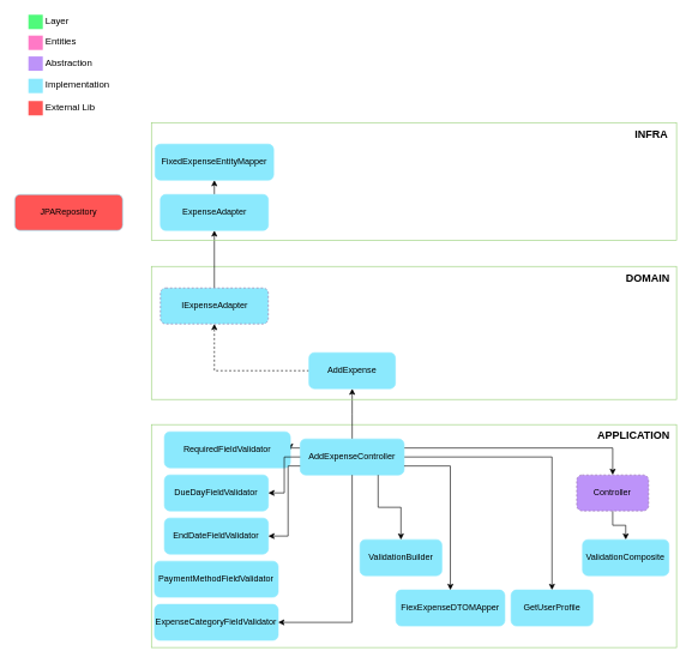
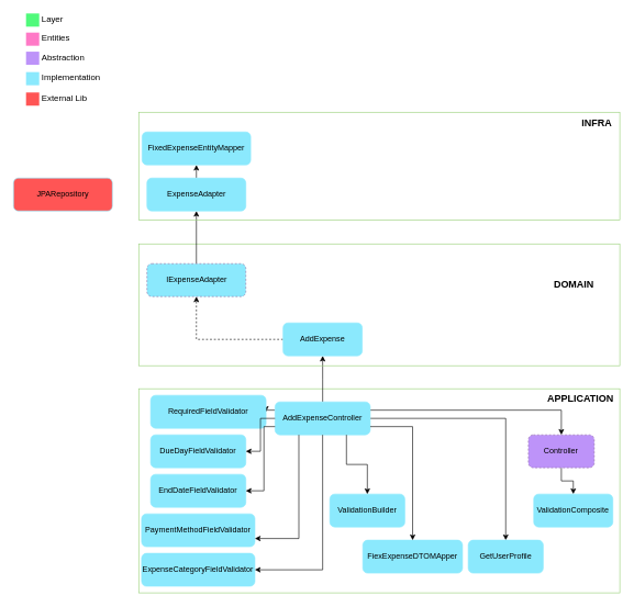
- <mxCell id="10" value="&lt;span style=&quot;font-size: 15px;&quot;&gt;&lt;b&gt;DOMAIN&lt;/b&gt;&lt;/span&gt;" style="text;html=1;align=center;verticalAlign=middle;resizable=0;points=[];autosize=1;strokeColor=none;fillColor=none;" parent="1" vertex="1"><mxGeometry x="860" y="370" width="80" height="30" as="geometry" /></mxCell>
+ <mxCell id="10" value="&lt;span style=&quot;font-size: 15px;&quot;&gt;&lt;b&gt;DOMAIN&lt;/b&gt;&lt;/span&gt;" style="text;html=1;align=center;verticalAlign=middle;resizable=0;points=[];autosize=1;strokeColor=none;fillColor=none;" parent="1" vertex="1"><mxGeometry x="830" y="415" width="80" height="30" as="geometry" /></mxCell>
+ <mxCell id="38" value="" style="edgeStyle=orthogonalEdgeStyle;rounded=0;orthogonalLoop=1;jettySize=auto;html=1;entryX=1;entryY=0.75;entryDx=0;entryDy=0;exitX=0.25;exitY=1;exitDx=0;exitDy=0;" parent="1" source="7" target="36" edge="1"><mxGeometry relative="1" as="geometry"><mxPoint x="451" y="670" as="sourcePoint" /><mxPoint x="396" y="875" as="targetPoint" /></mxGeometry></mxCell>
